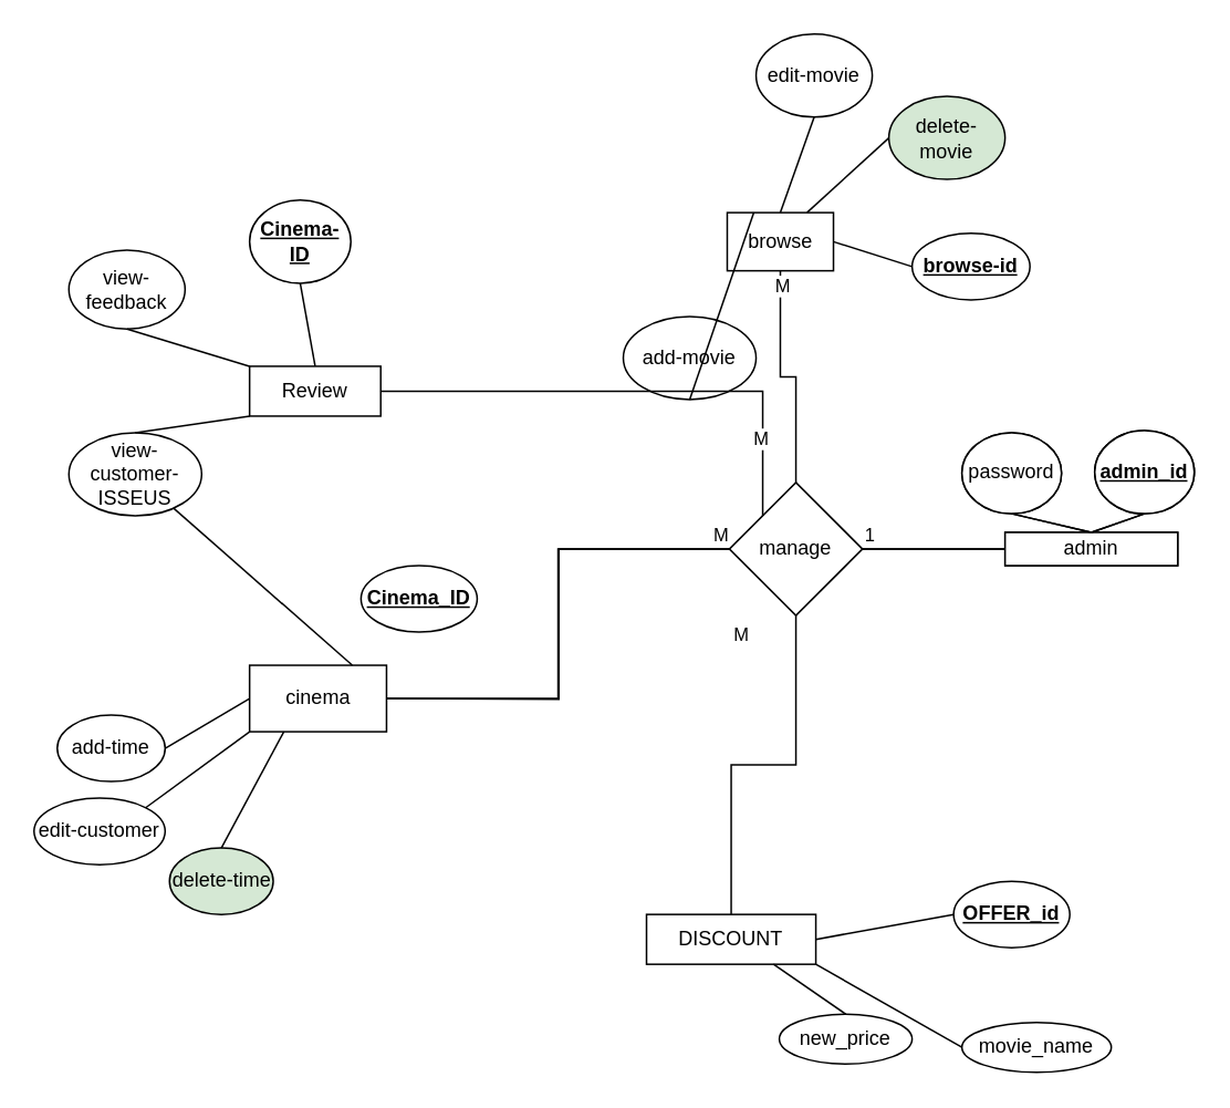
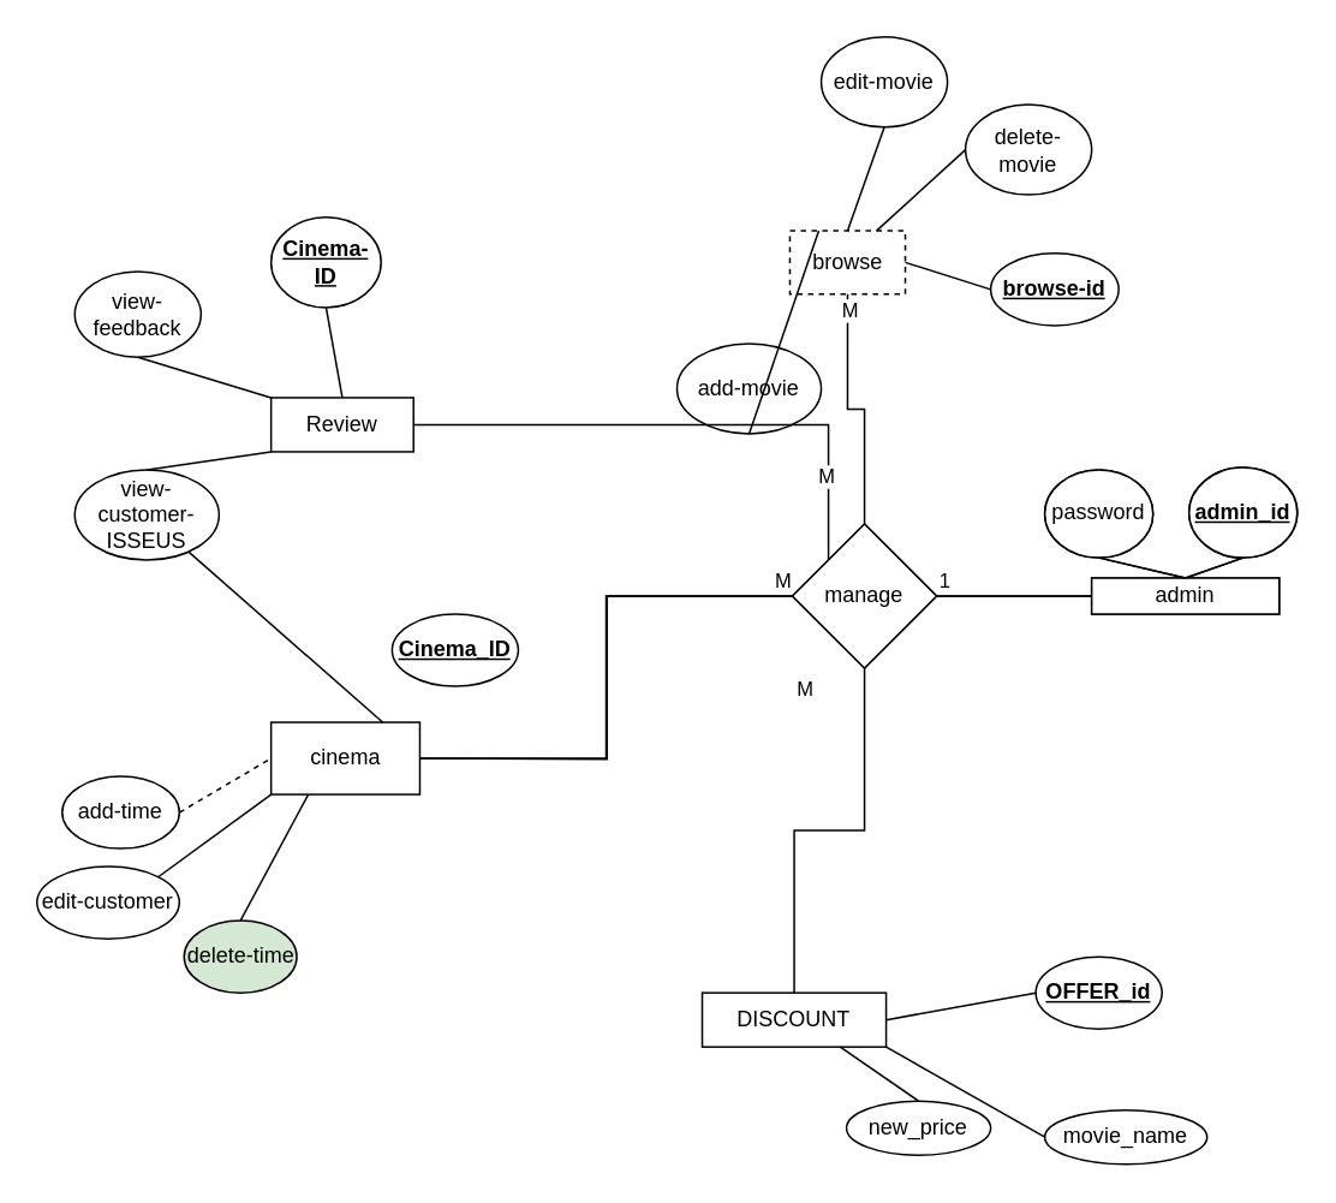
- <mxCell id="14" value="delete-movie" style="ellipse;whiteSpace=wrap;html=1;fillColor=#d5e8d4;" vertex="1" parent="1"><mxGeometry x="535" y="57.5" width="70" height="50" as="geometry" /></mxCell>
+ <mxCell id="14" value="delete-movie" style="ellipse;whiteSpace=wrap;html=1;" vertex="1" parent="1"><mxGeometry x="535" y="57.5" width="70" height="50" as="geometry" /></mxCell>
- <mxCell id="9" value="browse" style="rounded=0;whiteSpace=wrap;html=1;" vertex="1" parent="1"><mxGeometry x="437.62" y="127.5" width="64" height="35" as="geometry" /></mxCell>
+ <mxCell id="9" value="browse" style="rounded=0;whiteSpace=wrap;html=1;dashed=1;" vertex="1" parent="1"><mxGeometry x="437.62" y="127.5" width="64" height="35" as="geometry" /></mxCell>
- <mxCell id="8" value="" style="endArrow=none;html=1;rounded=0;entryX=0;entryY=0.5;entryDx=0;entryDy=0;exitX=1;exitY=0.5;exitDx=0;exitDy=0;" edge="1" parent="1" source="6" target="2"><mxGeometry width="50" height="50" relative="1" as="geometry"><mxPoint x="132" y="370" as="sourcePoint" /><mxPoint x="157" y="410" as="targetPoint" /></mxGeometry></mxCell>
+ <mxCell id="8" value="" style="endArrow=none;html=1;rounded=0;entryX=0;entryY=0.5;entryDx=0;entryDy=0;exitX=1;exitY=0.5;exitDx=0;exitDy=0;dashed=1;" edge="1" parent="1" source="6" target="2"><mxGeometry width="50" height="50" relative="1" as="geometry"><mxPoint x="132" y="370" as="sourcePoint" /><mxPoint x="157" y="410" as="targetPoint" /></mxGeometry></mxCell>
